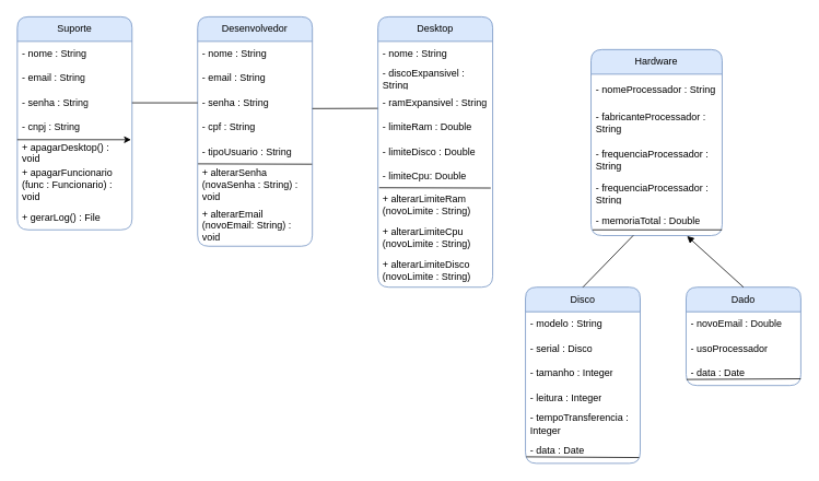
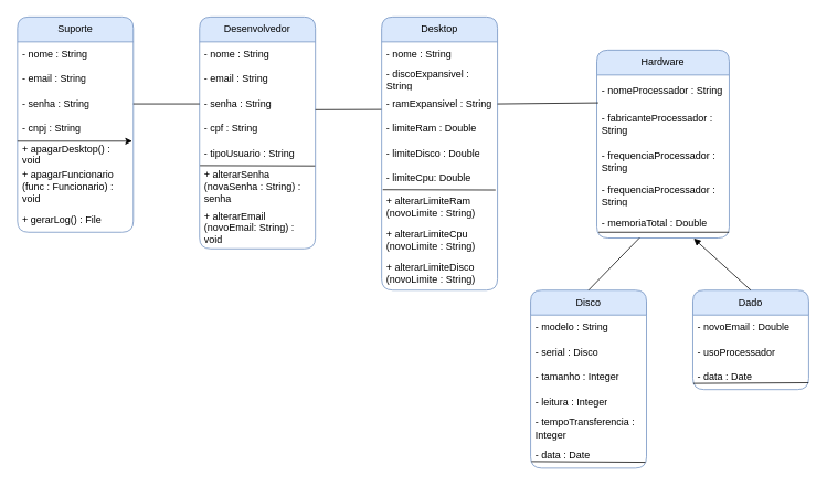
+ <mxCell id="53" value="" style="endArrow=none;html=1;rounded=0;exitX=1;exitY=0.5;exitDx=0;exitDy=0;entryX=0.011;entryY=0.842;entryDx=0;entryDy=0;entryPerimeter=0;" parent="1" source="14" target="44" edge="1"><mxGeometry width="50" height="50" relative="1" as="geometry"><mxPoint x="669" y="158" as="sourcePoint" /><mxPoint x="719" y="108" as="targetPoint" /></mxGeometry></mxCell>
- <mxCell id="40" value="+ alterarSenha (novaSenha : String) : void" style="text;strokeColor=none;fillColor=none;align=left;verticalAlign=middle;spacingLeft=4;spacingRight=4;overflow=hidden;points=[[0,0.5],[1,0.5]];portConstraint=eastwest;rotatable=0;whiteSpace=wrap;html=1;rounded=0;" parent="34" vertex="1"><mxGeometry y="180" width="140" height="50" as="geometry" /></mxCell>
+ <mxCell id="40" value="+ alterarSenha (novaSenha : String) : senha" style="text;strokeColor=none;fillColor=none;align=left;verticalAlign=middle;spacingLeft=4;spacingRight=4;overflow=hidden;points=[[0,0.5],[1,0.5]];portConstraint=eastwest;rotatable=0;whiteSpace=wrap;html=1;rounded=0;" parent="34" vertex="1"><mxGeometry y="180" width="140" height="50" as="geometry" /></mxCell>
